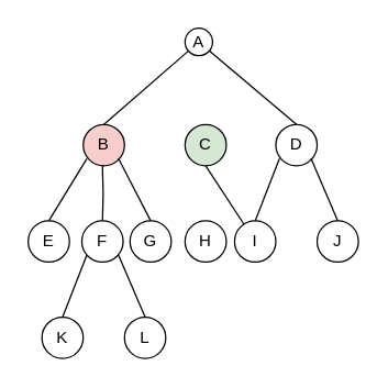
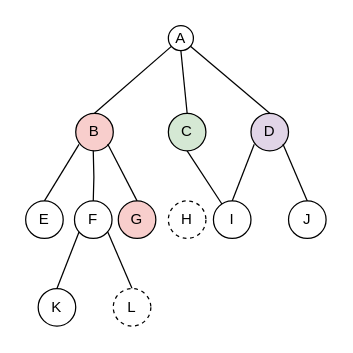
+ <mxCell id="4" style="edgeStyle=none;rounded=0;orthogonalLoop=1;jettySize=auto;html=1;exitX=0.5;exitY=1;exitDx=0;exitDy=0;entryX=0.5;entryY=0;entryDx=0;entryDy=0;endArrow=none;endFill=0;" parent="1" source="5" target="8" edge="1"><mxGeometry relative="1" as="geometry" /></mxCell>
- <mxCell id="6" value="D" style="ellipse;whiteSpace=wrap;html=1;aspect=fixed;" parent="1" vertex="1"><mxGeometry x="200" y="90" width="30" height="30" as="geometry" /></mxCell>
+ <mxCell id="6" value="D" style="ellipse;whiteSpace=wrap;html=1;aspect=fixed;fillColor=#e1d5e7;" parent="1" vertex="1"><mxGeometry x="200" y="90" width="30" height="30" as="geometry" /></mxCell>
- <mxCell id="14" value="G" style="ellipse;whiteSpace=wrap;html=1;aspect=fixed;" parent="1" vertex="1"><mxGeometry x="94" y="160" width="30" height="30" as="geometry" /></mxCell>
+ <mxCell id="14" value="G" style="ellipse;whiteSpace=wrap;html=1;aspect=fixed;fillColor=#f8cecc;" parent="1" vertex="1"><mxGeometry x="94" y="160" width="30" height="30" as="geometry" /></mxCell>
- <mxCell id="18" value="H" style="ellipse;whiteSpace=wrap;html=1;aspect=fixed;" parent="1" vertex="1"><mxGeometry x="134" y="160" width="30" height="30" as="geometry" /></mxCell>
+ <mxCell id="18" value="H" style="ellipse;whiteSpace=wrap;html=1;aspect=fixed;dashed=1;" parent="1" vertex="1"><mxGeometry x="134" y="160" width="30" height="30" as="geometry" /></mxCell>
- <mxCell id="27" value="L" style="ellipse;whiteSpace=wrap;html=1;aspect=fixed;" parent="1" vertex="1"><mxGeometry x="90" y="230" width="30" height="30" as="geometry" /></mxCell>
+ <mxCell id="27" value="L" style="ellipse;whiteSpace=wrap;html=1;aspect=fixed;dashed=1;" parent="1" vertex="1"><mxGeometry x="90" y="230" width="30" height="30" as="geometry" /></mxCell>
